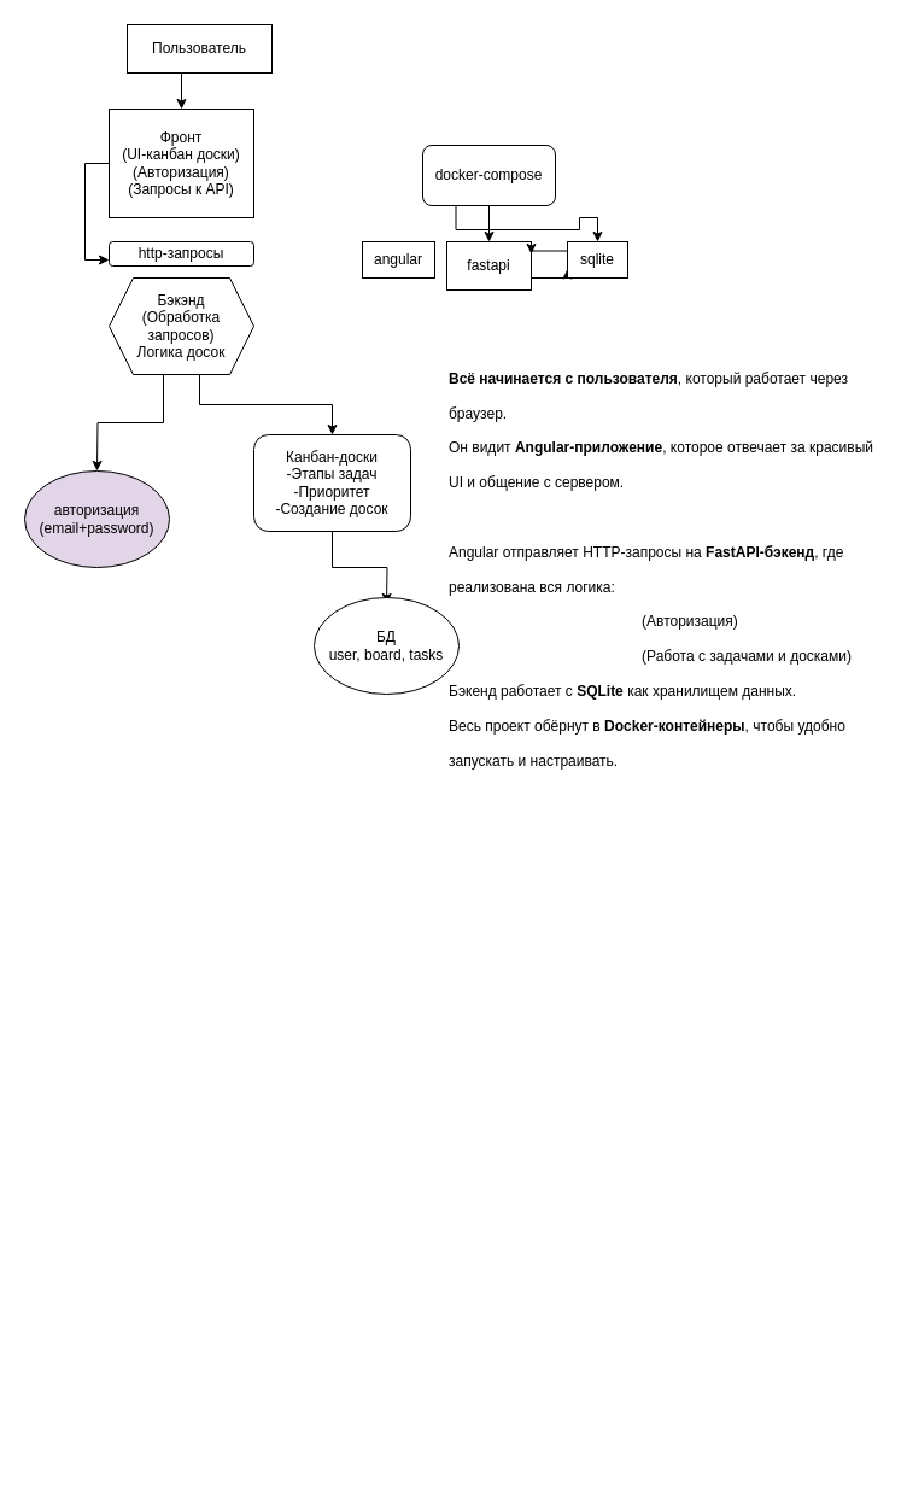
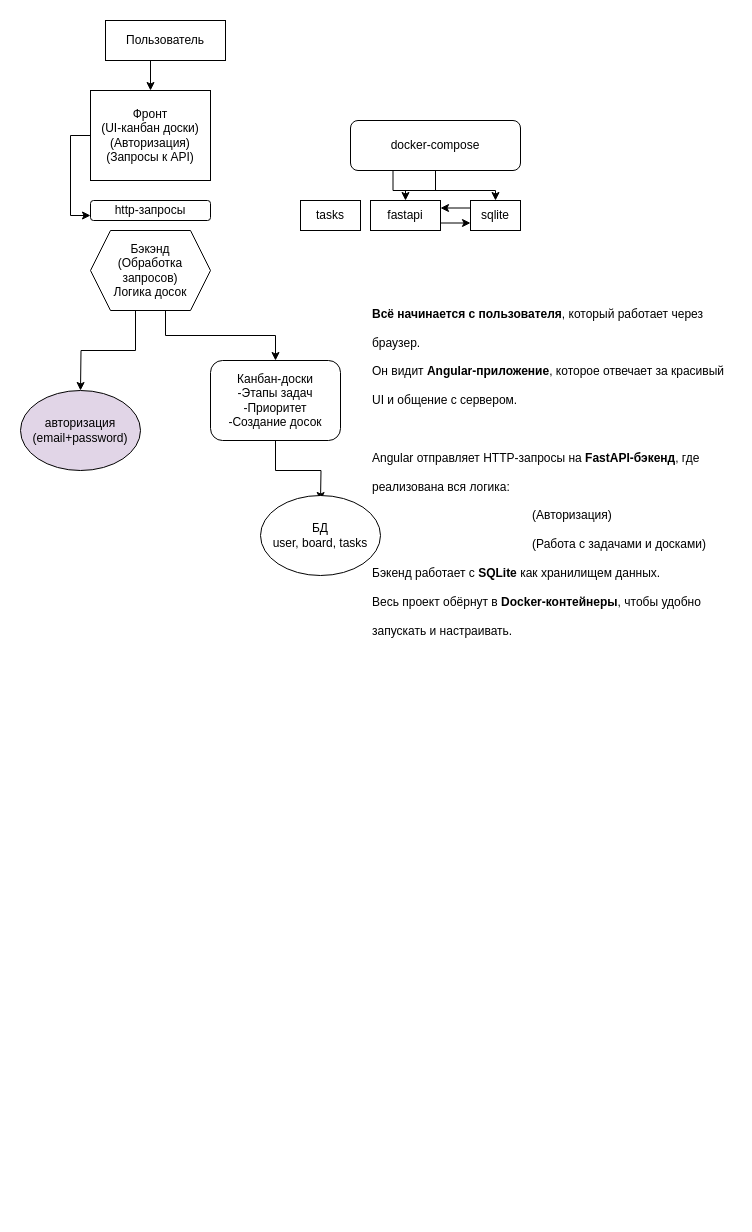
- <mxCell id="16" value="docker-compose" style="rounded=1;whiteSpace=wrap;html=1;" vertex="1" parent="1"><mxGeometry x="350" y="120" width="110" height="50" as="geometry" /></mxCell>
+ <mxCell id="16" value="docker-compose" style="rounded=1;whiteSpace=wrap;html=1;" vertex="1" parent="1"><mxGeometry x="350" y="120" width="170" height="50" as="geometry" /></mxCell>
- <mxCell id="17" value="angular" style="rounded=0;whiteSpace=wrap;html=1;" vertex="1" parent="1"><mxGeometry x="300" y="200" width="60" height="30" as="geometry" /></mxCell>
+ <mxCell id="17" value="tasks" style="rounded=0;whiteSpace=wrap;html=1;" vertex="1" parent="1"><mxGeometry x="300" y="200" width="60" height="30" as="geometry" /></mxCell>
- <mxCell id="19" value="fastapi" style="rounded=0;whiteSpace=wrap;html=1;" vertex="1" parent="1"><mxGeometry x="370" y="200" width="70" height="40" as="geometry" /></mxCell>
+ <mxCell id="19" value="fastapi" style="rounded=0;whiteSpace=wrap;html=1;" vertex="1" parent="1"><mxGeometry x="370" y="200" width="70" height="30" as="geometry" /></mxCell>
